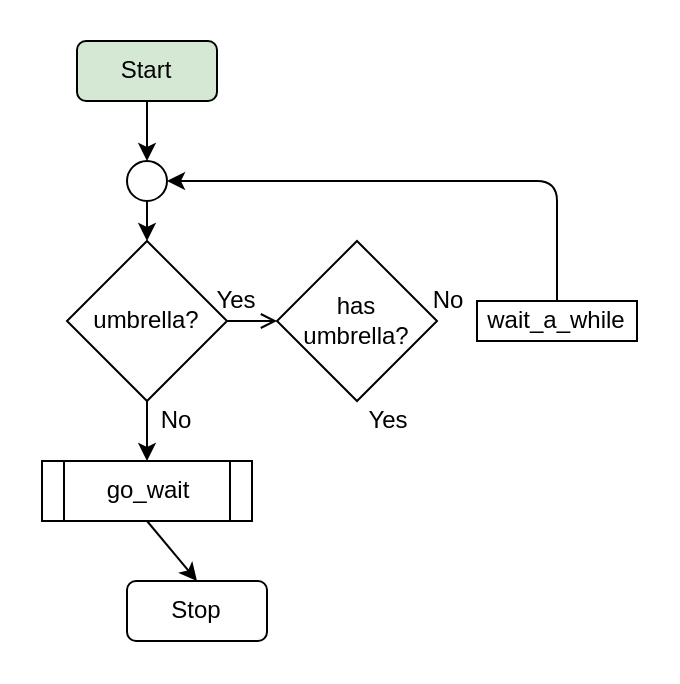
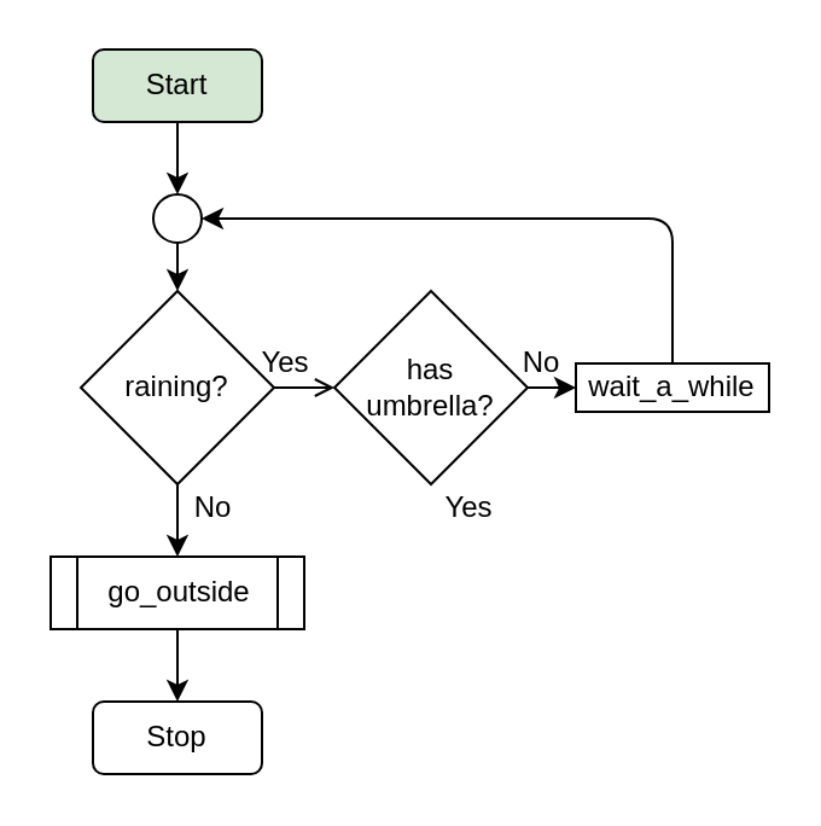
- <mxCell id="3" value="umbrella?" style="rhombus;whiteSpace=wrap;html=1;" vertex="1" parent="1"><mxGeometry x="33" y="120" width="80" height="80" as="geometry" /></mxCell>
+ <mxCell id="3" value="raining?" style="rhombus;whiteSpace=wrap;html=1;" vertex="1" parent="1"><mxGeometry x="33" y="120" width="80" height="80" as="geometry" /></mxCell>
+ <mxCell id="16" value="" style="endArrow=classic;html=1;entryX=0;entryY=0.5;entryDx=0;entryDy=0;exitX=1;exitY=0.5;exitDx=0;exitDy=0;" edge="1" parent="1" source="10" target="15"><mxGeometry width="50" height="50" relative="1" as="geometry"><mxPoint x="188" y="190" as="sourcePoint" /><mxPoint x="238" y="140" as="targetPoint" /></mxGeometry></mxCell>
- <mxCell id="6" value="go_wait" style="shape=process;whiteSpace=wrap;html=1;backgroundOutline=1;" vertex="1" parent="1"><mxGeometry x="20.5" y="230" width="105" height="30" as="geometry" /></mxCell>
+ <mxCell id="6" value="go_outside" style="shape=process;whiteSpace=wrap;html=1;backgroundOutline=1;" vertex="1" parent="1"><mxGeometry x="20.5" y="230" width="105" height="30" as="geometry" /></mxCell>
- <mxCell id="7" value="Stop" style="rounded=1;whiteSpace=wrap;html=1;" vertex="1" parent="1"><mxGeometry x="63" y="290" width="70" height="30" as="geometry" /></mxCell>
+ <mxCell id="7" value="Stop" style="rounded=1;whiteSpace=wrap;html=1;" vertex="1" parent="1"><mxGeometry x="38" y="290" width="70" height="30" as="geometry" /></mxCell>
